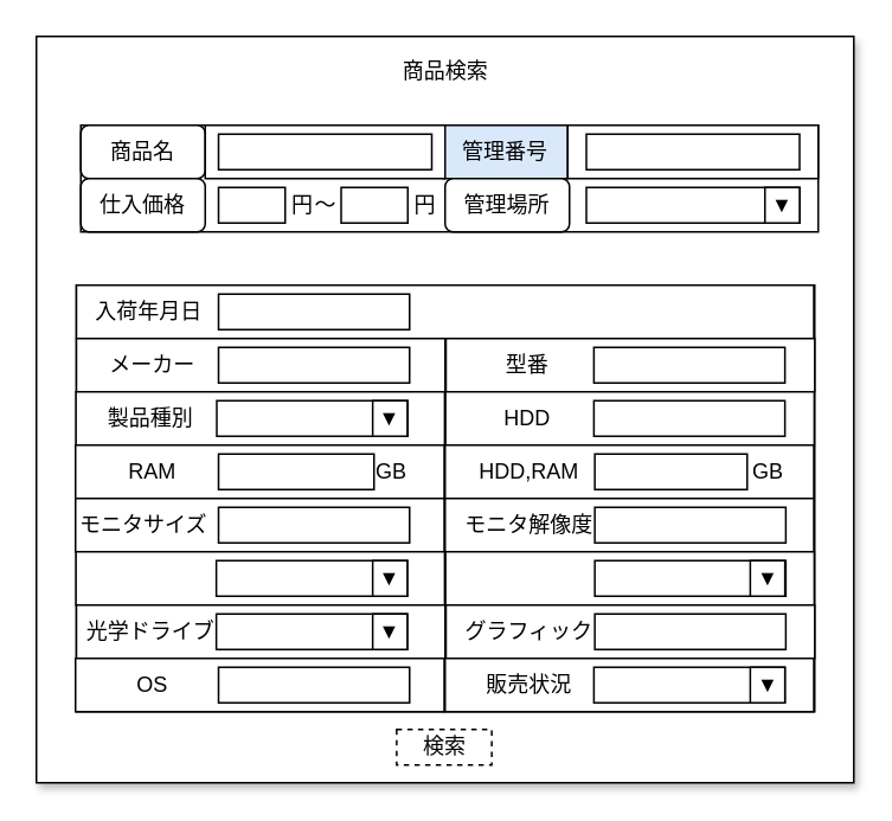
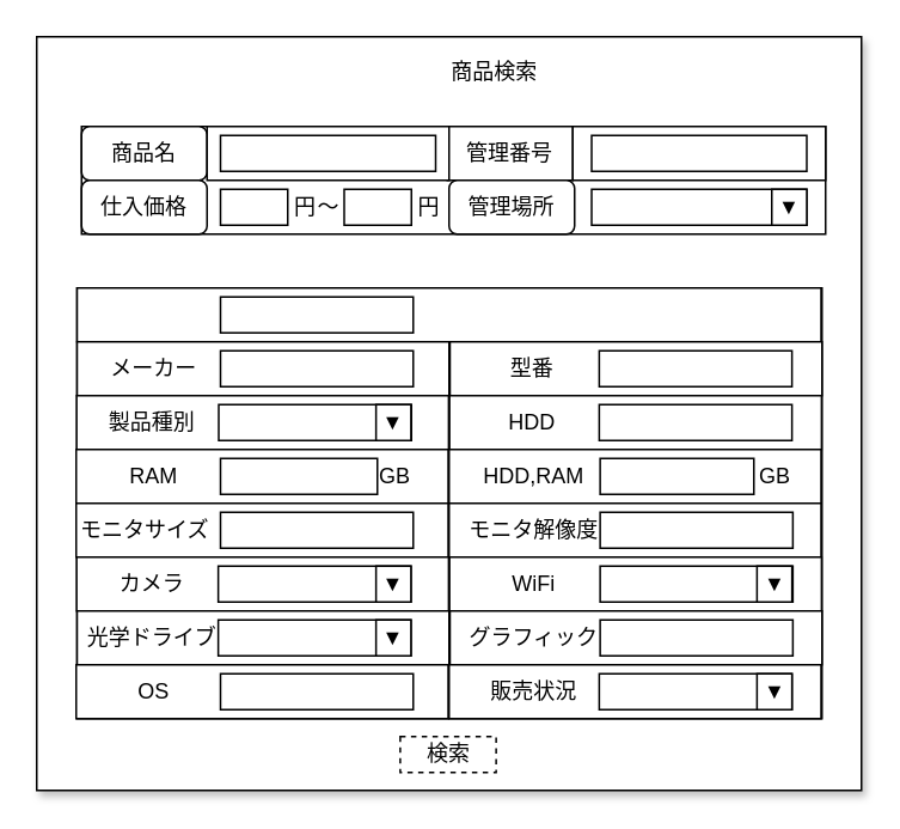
- <mxCell id="3" value="商品検索" style="text;html=1;align=center;verticalAlign=middle;resizable=0;points=[];autosize=1;strokeColor=none;fillColor=none;" parent="1" vertex="1"><mxGeometry x="220" y="30" width="60" height="20" as="geometry" /></mxCell>
+ <mxCell id="3" value="商品検索" style="text;html=1;align=center;verticalAlign=middle;resizable=0;points=[];autosize=1;strokeColor=none;fillColor=none;" parent="1" vertex="1"><mxGeometry x="245" y="30" width="60" height="20" as="geometry" /></mxCell>
- <mxCell id="7" value="管理番号" style="rounded=0;whiteSpace=wrap;html=1;fillColor=#dae8fc;" parent="1" vertex="1"><mxGeometry x="249" y="70" width="70" height="30" as="geometry" /></mxCell>
+ <mxCell id="7" value="管理番号" style="rounded=0;whiteSpace=wrap;html=1;" parent="1" vertex="1"><mxGeometry x="249" y="70" width="70" height="30" as="geometry" /></mxCell>
- <mxCell id="22" value="入荷年月日" style="text;html=1;align=center;verticalAlign=middle;resizable=0;points=[];autosize=1;strokeColor=none;fillColor=none;" parent="1" vertex="1"><mxGeometry x="42.5" y="165" width="80" height="20" as="geometry" /></mxCell>
+ <mxCell id="49" value="カメラ" style="text;html=1;align=center;verticalAlign=middle;resizable=0;points=[];autosize=1;strokeColor=none;fillColor=none;" parent="1" vertex="1"><mxGeometry x="58.75" y="315" width="50" height="20" as="geometry" /></mxCell>
+ <mxCell id="61" value="WiFi" style="text;html=1;align=center;verticalAlign=middle;resizable=0;points=[];autosize=1;strokeColor=none;fillColor=none;" parent="1" vertex="1"><mxGeometry x="276.75" y="315" width="40" height="20" as="geometry" /></mxCell>
